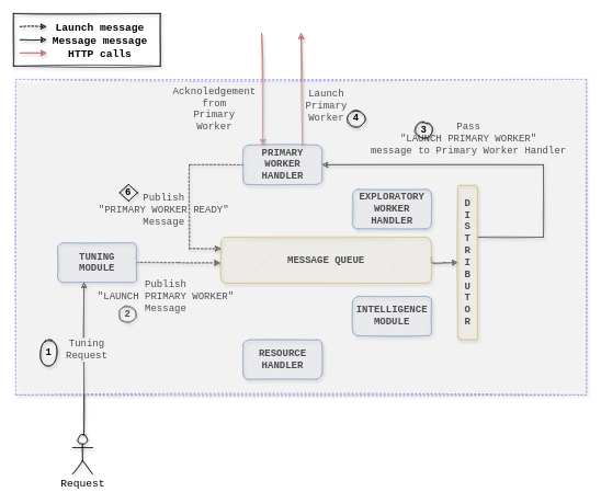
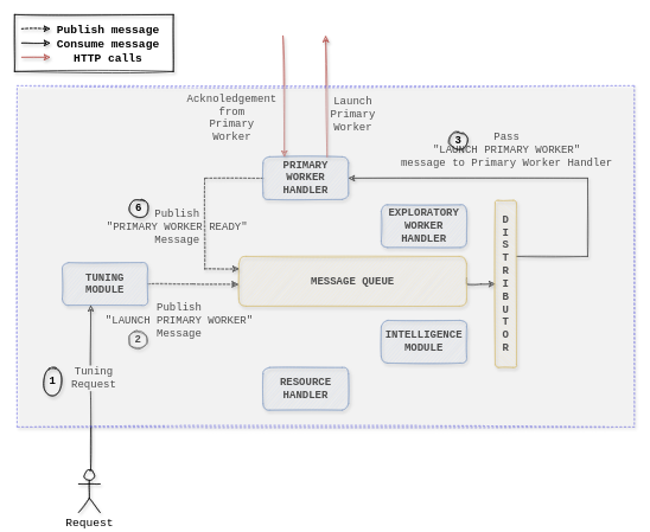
- <mxCell id="26" value="&lt;font style=&quot;font-size: 16px;&quot;&gt;Launch message&lt;/font&gt;" style="text;html=1;align=center;verticalAlign=middle;resizable=0;points=[];autosize=1;strokeColor=none;fillColor=none;fontSize=16;fontFamily=Courier New;fontStyle=1" vertex="1" parent="1"><mxGeometry x="71" y="32" width="160" height="20" as="geometry" /></mxCell>
+ <mxCell id="26" value="&lt;font style=&quot;font-size: 16px;&quot;&gt;Publish message&lt;/font&gt;" style="text;html=1;align=center;verticalAlign=middle;resizable=0;points=[];autosize=1;strokeColor=none;fillColor=none;fontSize=16;fontFamily=Courier New;fontStyle=1" vertex="1" parent="1"><mxGeometry x="71" y="32" width="160" height="20" as="geometry" /></mxCell>
- <mxCell id="25" value="&lt;font style=&quot;font-size: 16px;&quot;&gt;Message message&lt;/font&gt;" style="text;html=1;align=center;verticalAlign=middle;resizable=0;points=[];autosize=1;strokeColor=none;fillColor=none;fontSize=16;fontFamily=Courier New;fontStyle=1" vertex="1" parent="1"><mxGeometry x="71" y="52" width="160" height="20" as="geometry" /></mxCell>
+ <mxCell id="25" value="&lt;font style=&quot;font-size: 16px;&quot;&gt;Consume message&lt;/font&gt;" style="text;html=1;align=center;verticalAlign=middle;resizable=0;points=[];autosize=1;strokeColor=none;fillColor=none;fontSize=16;fontFamily=Courier New;fontStyle=1" vertex="1" parent="1"><mxGeometry x="71" y="52" width="160" height="20" as="geometry" /></mxCell>
- <mxCell id="34" value="4" style="ellipse;whiteSpace=wrap;html=1;shadow=1;glass=0;labelBackgroundColor=none;sketch=1;fontFamily=Courier New;fontSize=15;strokeWidth=1;fillColor=none;fontStyle=1" vertex="1" parent="1"><mxGeometry x="527" y="167.5" width="27.25" height="25" as="geometry" /></mxCell>
- <mxCell id="35" value="6" style="rhombus;whiteSpace=wrap;html=1;shadow=1;glass=0;labelBackgroundColor=none;sketch=1;fontFamily=Courier New;fontSize=15;strokeWidth=1;fillColor=none;fontStyle=1;" vertex="1" parent="1"><mxGeometry x="181.38" y="280" width="27.25" height="25" as="geometry" /></mxCell>
+ <mxCell id="35" value="6" style="ellipse;whiteSpace=wrap;html=1;shadow=1;glass=0;labelBackgroundColor=none;sketch=1;fontFamily=Courier New;fontSize=15;strokeWidth=1;fillColor=none;fontStyle=1" vertex="1" parent="1"><mxGeometry x="181.38" y="280" width="27.25" height="25" as="geometry" /></mxCell>
